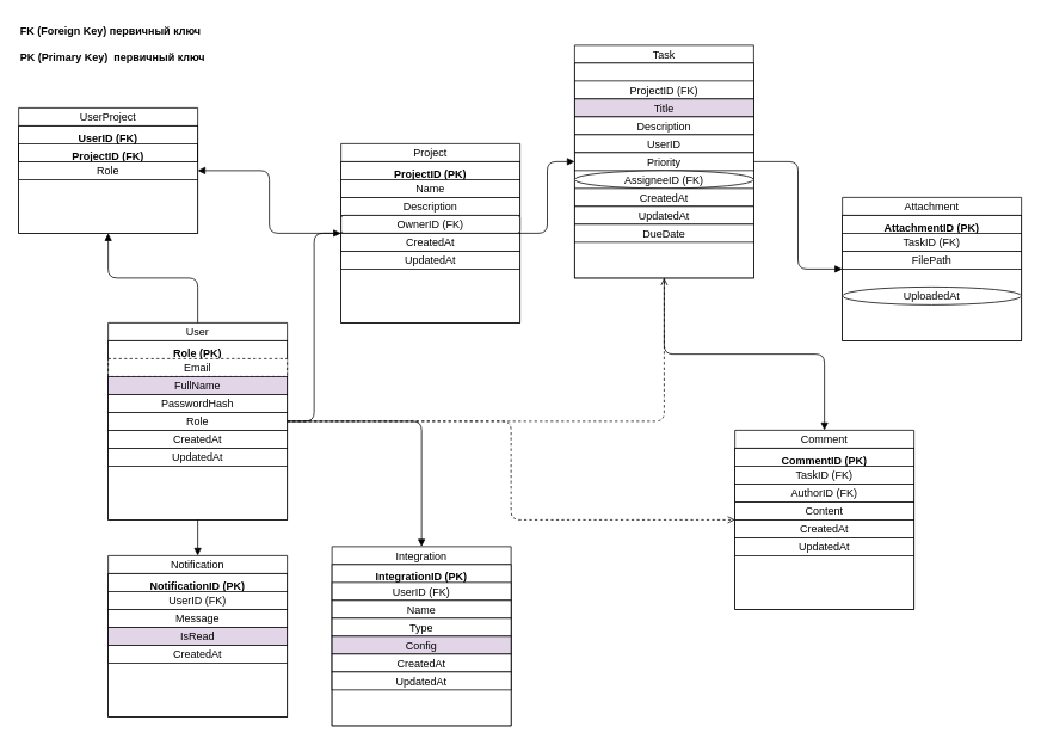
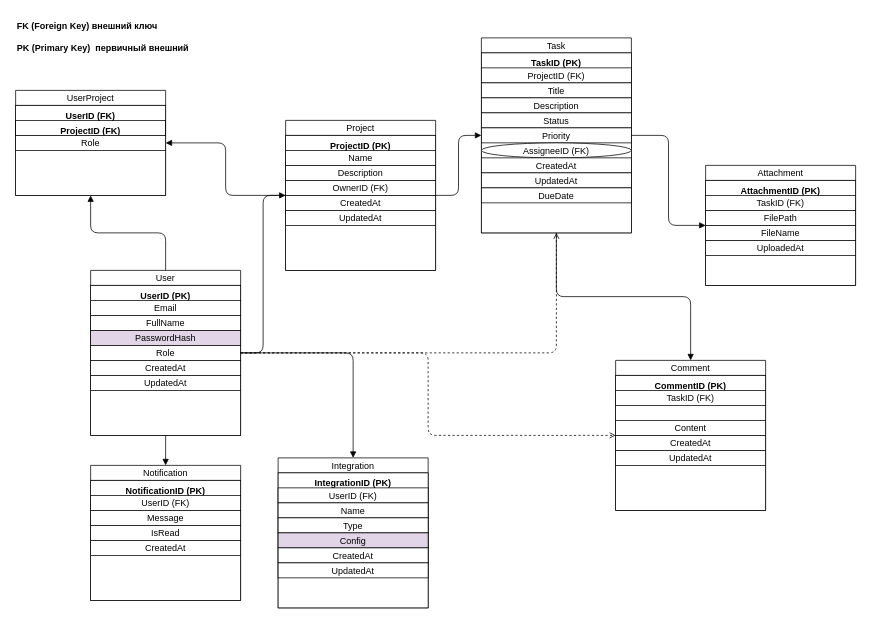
- <mxCell id="78" value="&lt;strong&gt;FK (Foreign Key)&lt;/strong&gt; &lt;strong&gt;первичный ключ&lt;/strong&gt;" style="text;whiteSpace=wrap;html=1;" vertex="1" parent="1"><mxGeometry x="20" y="20" width="240" height="40" as="geometry" /></mxCell>
+ <mxCell id="78" value="&lt;strong&gt;FK (Foreign Key)&lt;/strong&gt; &lt;strong&gt;внешний ключ&lt;/strong&gt;" style="text;whiteSpace=wrap;html=1;" vertex="1" parent="1"><mxGeometry x="20" y="20" width="240" height="40" as="geometry" /></mxCell>
- <mxCell id="77" value="&lt;strong&gt;PK (Primary Key)&lt;/strong&gt;&amp;nbsp; &lt;strong&gt;первичный ключ&lt;/strong&gt;" style="text;whiteSpace=wrap;html=1;" vertex="1" parent="1"><mxGeometry x="20" y="50" width="260" height="40" as="geometry" /></mxCell>
+ <mxCell id="77" value="&lt;strong&gt;PK (Primary Key)&lt;/strong&gt;&amp;nbsp; &lt;strong&gt;первичный внешний&lt;/strong&gt;" style="text;whiteSpace=wrap;html=1;" vertex="1" parent="1"><mxGeometry x="20" y="50" width="260" height="40" as="geometry" /></mxCell>
+ <mxCell id="21" value="TaskID (PK)" style="text;fontStyle=1;align=center;" vertex="1" parent="20"><mxGeometry width="200" height="20" as="geometry" /></mxCell>
- <mxCell id="23" value="Title" vertex="1" parent="20" style="fillColor=#e1d5e7;"><mxGeometry y="40" width="200" height="20" as="geometry" /></mxCell>
+ <mxCell id="23" value="Title" vertex="1" parent="20"><mxGeometry y="40" width="200" height="20" as="geometry" /></mxCell>
- <mxCell id="25" value="UserID" vertex="1" parent="20"><mxGeometry y="80" width="200" height="20" as="geometry" /></mxCell>
+ <mxCell id="25" value="Status" vertex="1" parent="20"><mxGeometry y="80" width="200" height="20" as="geometry" /></mxCell>
- <mxCell id="16" value="OwnerID (FK)" vertex="1" parent="12" style="rounded=1;"><mxGeometry y="60" width="200" height="20" as="geometry" /></mxCell>
+ <mxCell id="16" value="OwnerID (FK)" vertex="1" parent="12"><mxGeometry y="60" width="200" height="20" as="geometry" /></mxCell>
+ <mxCell id="44" value="FileName" vertex="1" parent="40"><mxGeometry y="60" width="200" height="20" as="geometry" /></mxCell>
- <mxCell id="45" value="UploadedAt" vertex="1" parent="40" style="ellipse;"><mxGeometry y="80" width="200" height="20" as="geometry" /></mxCell>
+ <mxCell id="45" value="UploadedAt" vertex="1" parent="40"><mxGeometry y="80" width="200" height="20" as="geometry" /></mxCell>
- <mxCell id="4" value="Role (PK)" style="text;fontStyle=1;align=center;" vertex="1" parent="3"><mxGeometry width="200" height="20" as="geometry" /></mxCell>
+ <mxCell id="4" value="UserID (PK)" style="text;fontStyle=1;align=center;" vertex="1" parent="3"><mxGeometry width="200" height="20" as="geometry" /></mxCell>
- <mxCell id="5" value="Email" vertex="1" parent="3" style="dashed=1;"><mxGeometry y="20" width="200" height="20" as="geometry" /></mxCell>
+ <mxCell id="5" value="Email" vertex="1" parent="3"><mxGeometry y="20" width="200" height="20" as="geometry" /></mxCell>
- <mxCell id="6" value="FullName" vertex="1" parent="3" style="fillColor=#e1d5e7;"><mxGeometry y="40" width="200" height="20" as="geometry" /></mxCell>
+ <mxCell id="6" value="FullName" vertex="1" parent="3"><mxGeometry y="40" width="200" height="20" as="geometry" /></mxCell>
- <mxCell id="7" value="PasswordHash" vertex="1" parent="3"><mxGeometry y="60" width="200" height="20" as="geometry" /></mxCell>
+ <mxCell id="7" value="PasswordHash" vertex="1" parent="3" style="fillColor=#e1d5e7;"><mxGeometry y="60" width="200" height="20" as="geometry" /></mxCell>
- <mxCell id="35" value="AuthorID (FK)" vertex="1" parent="32"><mxGeometry y="40" width="200" height="20" as="geometry" /></mxCell>
- <mxCell id="51" value="IsRead" vertex="1" parent="47" style="fillColor=#e1d5e7;"><mxGeometry y="60" width="200" height="20" as="geometry" /></mxCell>
+ <mxCell id="51" value="IsRead" vertex="1" parent="47"><mxGeometry y="60" width="200" height="20" as="geometry" /></mxCell>
